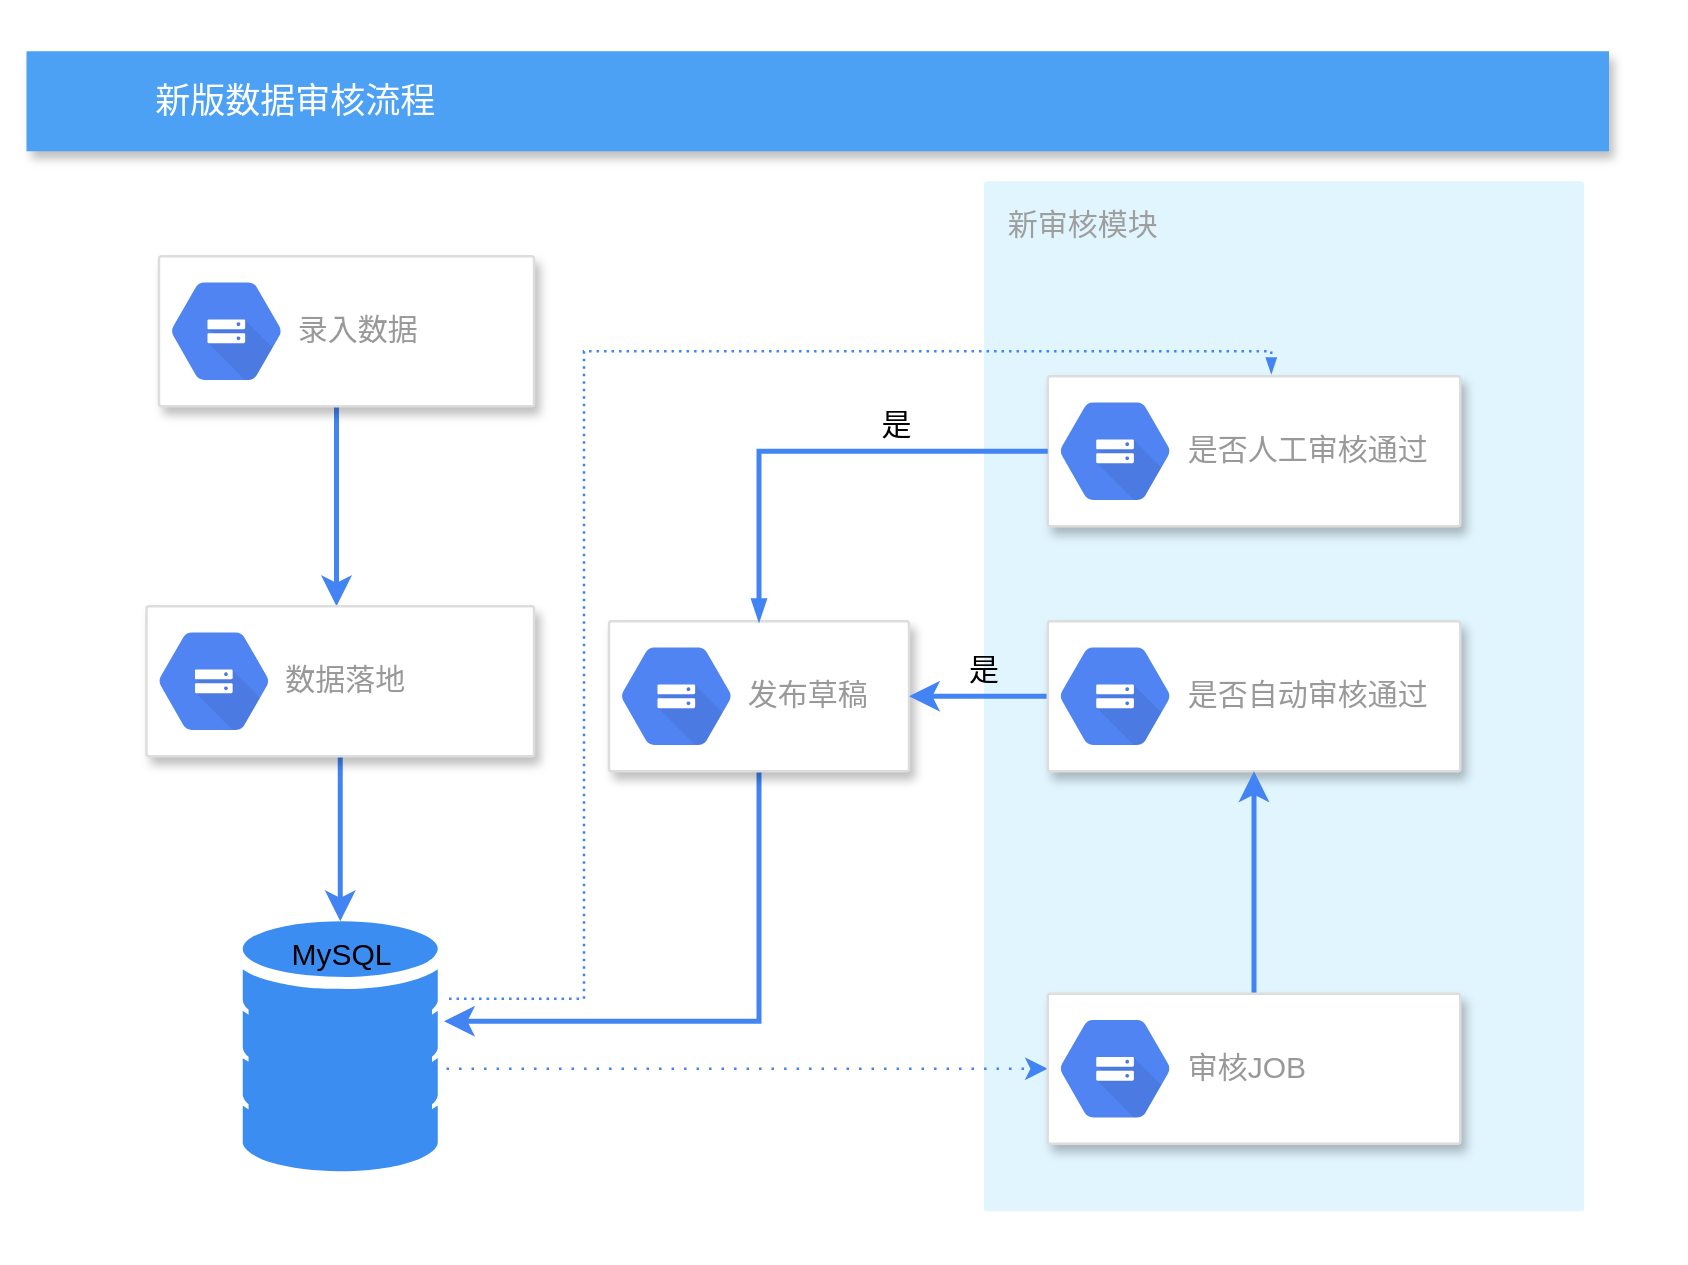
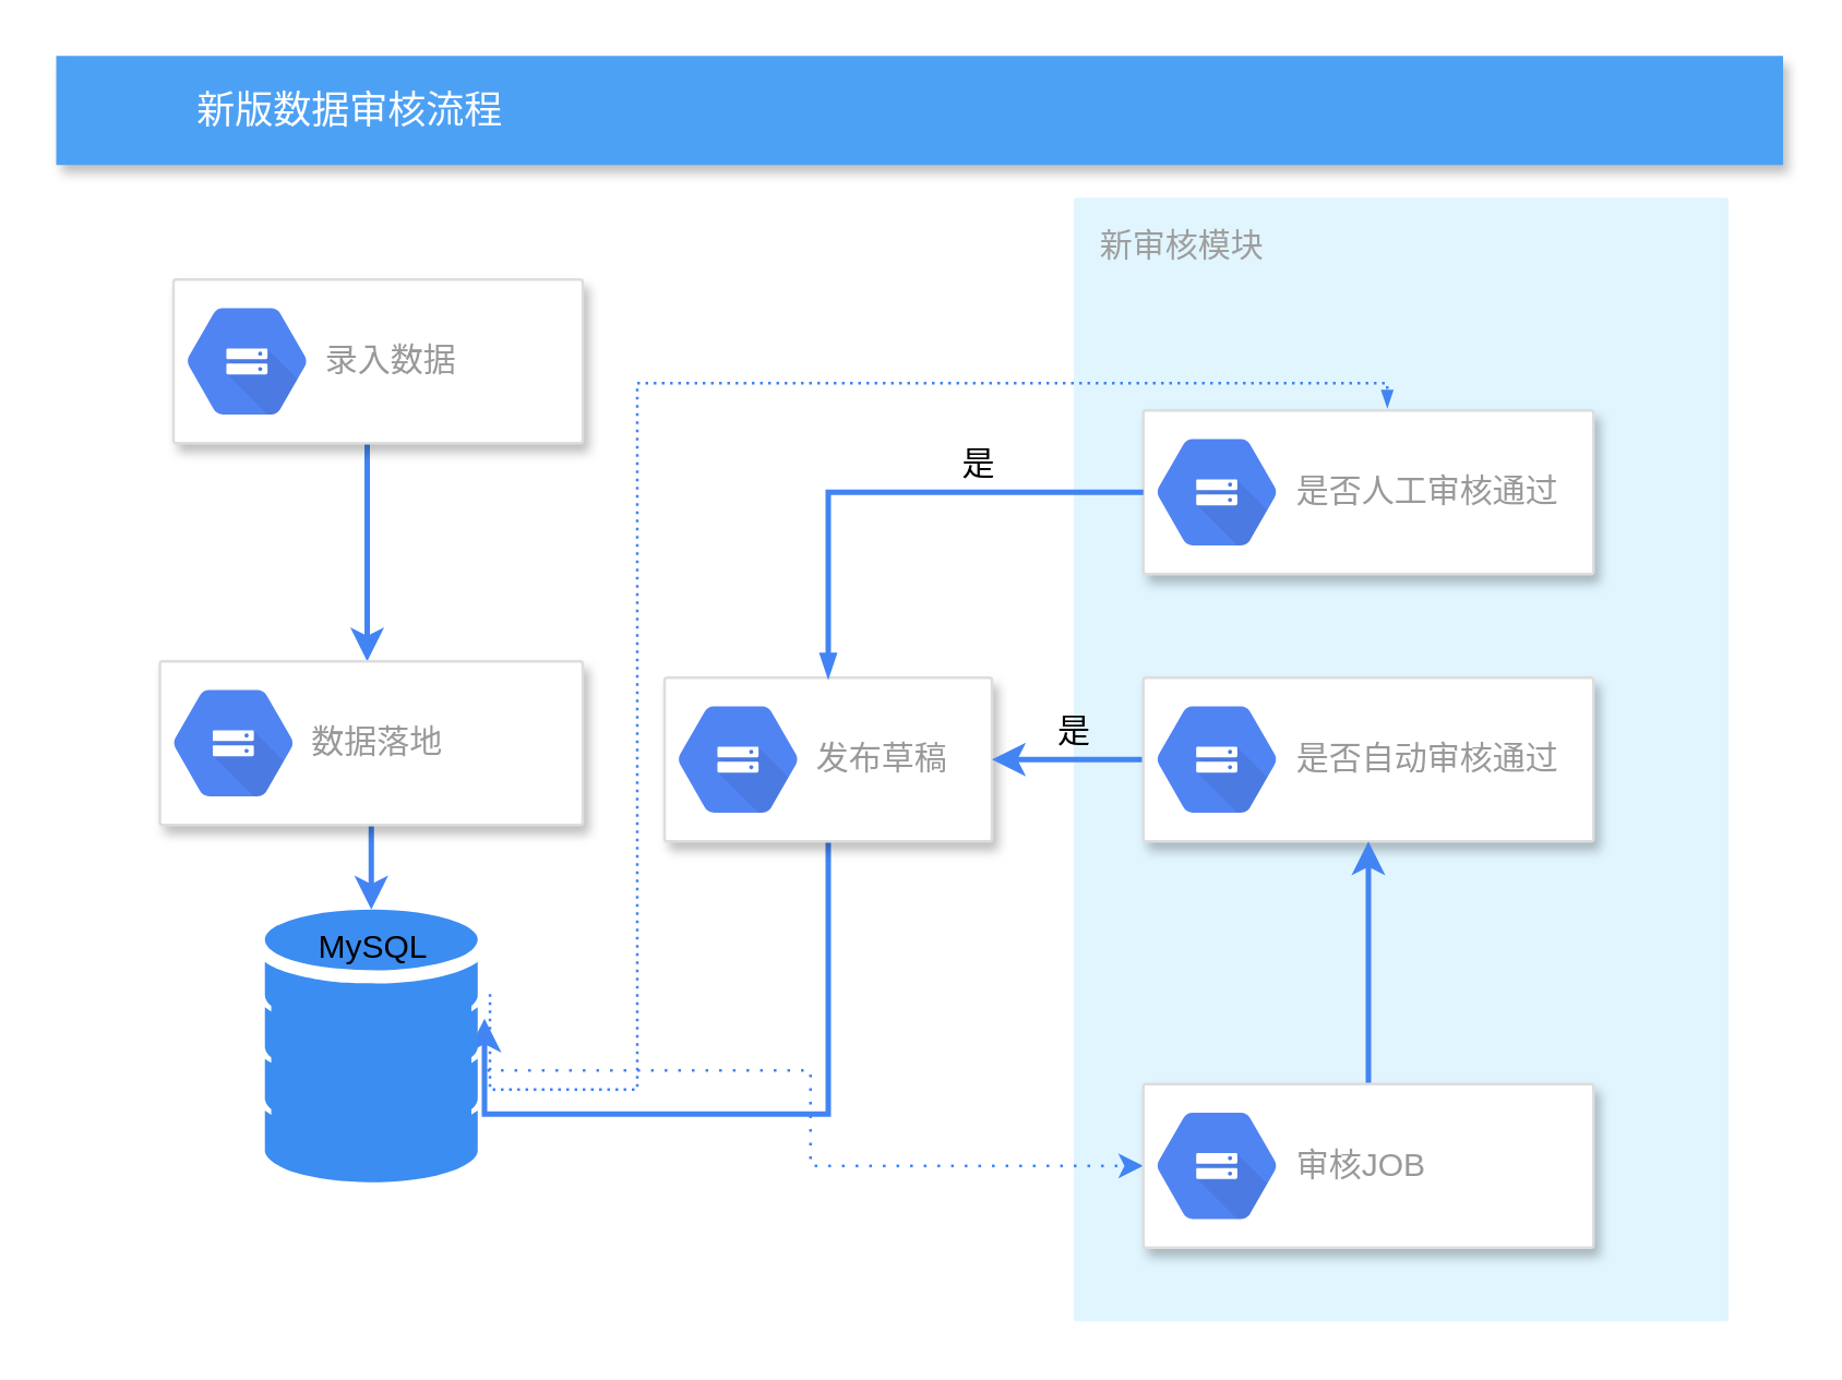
- <mxCell id="2" value="新版数据审核流程" style="fillColor=#4DA1F5;strokeColor=none;shadow=1;gradientColor=none;fontSize=14;align=left;spacingLeft=50;fontColor=#ffffff;html=1;" parent="1" vertex="1"><mxGeometry x="10" y="20" width="633" height="40" as="geometry" /></mxCell>
+ <mxCell id="2" value="新版数据审核流程" style="fillColor=#4DA1F5;strokeColor=none;shadow=1;gradientColor=none;fontSize=14;align=left;spacingLeft=50;fontColor=#ffffff;html=1;" parent="1" vertex="1"><mxGeometry x="20" y="20" width="633" height="40" as="geometry" /></mxCell>
- <mxCell id="18" value="MySQL" style="html=1;aspect=fixed;strokeColor=none;shadow=0;align=center;verticalAlign=top;fillColor=#3B8DF1;shape=mxgraph.gcp2.database_2" parent="1" vertex="1"><mxGeometry x="96.5" y="368" width="78" height="100" as="geometry" /></mxCell>
+ <mxCell id="18" value="MySQL" style="html=1;aspect=fixed;strokeColor=none;shadow=0;align=center;verticalAlign=top;fillColor=#3B8DF1;shape=mxgraph.gcp2.database_2" parent="1" vertex="1"><mxGeometry x="96.5" y="333" width="78" height="100" as="geometry" /></mxCell>
